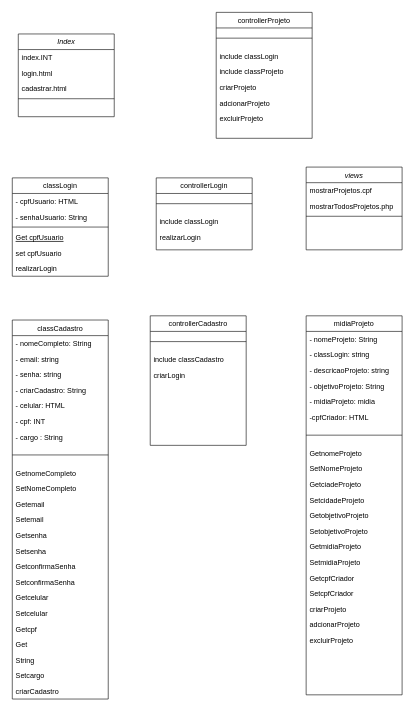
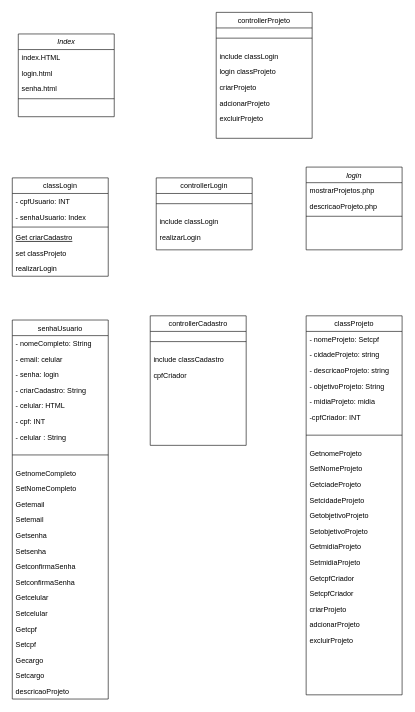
- <mxCell id="3" value="index.INT&#10;" style="text;align=left;verticalAlign=top;spacingLeft=4;spacingRight=4;overflow=hidden;rotatable=0;points=[[0,0.5],[1,0.5]];portConstraint=eastwest;" parent="2" vertex="1"><mxGeometry y="26" width="160" height="26" as="geometry" /></mxCell>
+ <mxCell id="3" value="index.HTML&#10;" style="text;align=left;verticalAlign=top;spacingLeft=4;spacingRight=4;overflow=hidden;rotatable=0;points=[[0,0.5],[1,0.5]];portConstraint=eastwest;" parent="2" vertex="1"><mxGeometry y="26" width="160" height="26" as="geometry" /></mxCell>
- <mxCell id="70" value="include classProjeto" style="text;align=left;verticalAlign=top;spacingLeft=4;spacingRight=4;overflow=hidden;rotatable=0;points=[[0,0.5],[1,0.5]];portConstraint=eastwest;" vertex="1" parent="67"><mxGeometry y="86" width="160" height="26" as="geometry" /></mxCell>
+ <mxCell id="70" value="login classProjeto" style="text;align=left;verticalAlign=top;spacingLeft=4;spacingRight=4;overflow=hidden;rotatable=0;points=[[0,0.5],[1,0.5]];portConstraint=eastwest;" vertex="1" parent="67"><mxGeometry y="86" width="160" height="26" as="geometry" /></mxCell>
- <mxCell id="5" value="cadastrar.html" style="text;align=left;verticalAlign=top;spacingLeft=4;spacingRight=4;overflow=hidden;rotatable=0;points=[[0,0.5],[1,0.5]];portConstraint=eastwest;" vertex="1" parent="2"><mxGeometry y="78" width="160" height="26" as="geometry" /></mxCell>
+ <mxCell id="5" value="senha.html" style="text;align=left;verticalAlign=top;spacingLeft=4;spacingRight=4;overflow=hidden;rotatable=0;points=[[0,0.5],[1,0.5]];portConstraint=eastwest;" vertex="1" parent="2"><mxGeometry y="78" width="160" height="26" as="geometry" /></mxCell>
- <mxCell id="74" value="views" style="swimlane;fontStyle=2;align=center;verticalAlign=top;childLayout=stackLayout;horizontal=1;startSize=26;horizontalStack=0;resizeParent=1;resizeLast=0;collapsible=1;marginBottom=0;rounded=0;shadow=0;strokeWidth=1;" vertex="1" parent="1"><mxGeometry x="510" y="278" width="160" height="138" as="geometry"><mxRectangle x="230" y="140" width="160" height="26" as="alternateBounds" /></mxGeometry></mxCell>
+ <mxCell id="74" value="login" style="swimlane;fontStyle=2;align=center;verticalAlign=top;childLayout=stackLayout;horizontal=1;startSize=26;horizontalStack=0;resizeParent=1;resizeLast=0;collapsible=1;marginBottom=0;rounded=0;shadow=0;strokeWidth=1;" vertex="1" parent="1"><mxGeometry x="510" y="278" width="160" height="138" as="geometry"><mxRectangle x="230" y="140" width="160" height="26" as="alternateBounds" /></mxGeometry></mxCell>
- <mxCell id="75" value="mostrarProjetos.cpf" style="text;align=left;verticalAlign=top;spacingLeft=4;spacingRight=4;overflow=hidden;rotatable=0;points=[[0,0.5],[1,0.5]];portConstraint=eastwest;" vertex="1" parent="74"><mxGeometry y="26" width="160" height="26" as="geometry" /></mxCell>
+ <mxCell id="75" value="mostrarProjetos.php" style="text;align=left;verticalAlign=top;spacingLeft=4;spacingRight=4;overflow=hidden;rotatable=0;points=[[0,0.5],[1,0.5]];portConstraint=eastwest;" vertex="1" parent="74"><mxGeometry y="26" width="160" height="26" as="geometry" /></mxCell>
- <mxCell id="8" value="- cpfUsuario: HTML" style="text;align=left;verticalAlign=top;spacingLeft=4;spacingRight=4;overflow=hidden;rotatable=0;points=[[0,0.5],[1,0.5]];portConstraint=eastwest;" parent="7" vertex="1"><mxGeometry y="26" width="160" height="26" as="geometry" /></mxCell>
+ <mxCell id="8" value="- cpfUsuario: INT" style="text;align=left;verticalAlign=top;spacingLeft=4;spacingRight=4;overflow=hidden;rotatable=0;points=[[0,0.5],[1,0.5]];portConstraint=eastwest;" parent="7" vertex="1"><mxGeometry y="26" width="160" height="26" as="geometry" /></mxCell>
- <mxCell id="76" value="mostrarTodosProjetos.php" style="text;align=left;verticalAlign=top;spacingLeft=4;spacingRight=4;overflow=hidden;rotatable=0;points=[[0,0.5],[1,0.5]];portConstraint=eastwest;" vertex="1" parent="74"><mxGeometry y="52" width="160" height="26" as="geometry" /></mxCell>
+ <mxCell id="76" value="descricaoProjeto.php" style="text;align=left;verticalAlign=top;spacingLeft=4;spacingRight=4;overflow=hidden;rotatable=0;points=[[0,0.5],[1,0.5]];portConstraint=eastwest;" vertex="1" parent="74"><mxGeometry y="52" width="160" height="26" as="geometry" /></mxCell>
- <mxCell id="9" value="- senhaUsuario: String " style="text;align=left;verticalAlign=top;spacingLeft=4;spacingRight=4;overflow=hidden;rotatable=0;points=[[0,0.5],[1,0.5]];portConstraint=eastwest;rounded=0;shadow=0;html=0;" parent="7" vertex="1"><mxGeometry y="52" width="160" height="26" as="geometry" /></mxCell>
+ <mxCell id="9" value="- senhaUsuario: Index " style="text;align=left;verticalAlign=top;spacingLeft=4;spacingRight=4;overflow=hidden;rotatable=0;points=[[0,0.5],[1,0.5]];portConstraint=eastwest;rounded=0;shadow=0;html=0;" parent="7" vertex="1"><mxGeometry y="52" width="160" height="26" as="geometry" /></mxCell>
- <mxCell id="11" value="Get cpfUsuario" style="text;align=left;verticalAlign=top;spacingLeft=4;spacingRight=4;overflow=hidden;rotatable=0;points=[[0,0.5],[1,0.5]];portConstraint=eastwest;fontStyle=4;strokeColor=none;" parent="7" vertex="1"><mxGeometry y="86" width="160" height="26" as="geometry" /></mxCell>
+ <mxCell id="11" value="Get criarCadastro" style="text;align=left;verticalAlign=top;spacingLeft=4;spacingRight=4;overflow=hidden;rotatable=0;points=[[0,0.5],[1,0.5]];portConstraint=eastwest;fontStyle=4;strokeColor=none;" parent="7" vertex="1"><mxGeometry y="86" width="160" height="26" as="geometry" /></mxCell>
- <mxCell id="12" value="set cpfUsuario" style="text;align=left;verticalAlign=top;spacingLeft=4;spacingRight=4;overflow=hidden;rotatable=0;points=[[0,0.5],[1,0.5]];portConstraint=eastwest;" parent="7" vertex="1"><mxGeometry y="112" width="160" height="26" as="geometry" /></mxCell>
+ <mxCell id="12" value="set classProjeto" style="text;align=left;verticalAlign=top;spacingLeft=4;spacingRight=4;overflow=hidden;rotatable=0;points=[[0,0.5],[1,0.5]];portConstraint=eastwest;" parent="7" vertex="1"><mxGeometry y="112" width="160" height="26" as="geometry" /></mxCell>
- <mxCell id="46" value="midiaProjeto" style="swimlane;fontStyle=0;align=center;verticalAlign=top;childLayout=stackLayout;horizontal=1;startSize=26;horizontalStack=0;resizeParent=1;resizeLast=0;collapsible=1;marginBottom=0;rounded=0;shadow=0;strokeWidth=1;" parent="1" vertex="1"><mxGeometry x="510" y="526" width="160" height="632" as="geometry"><mxRectangle x="70" y="510" width="160" height="26" as="alternateBounds" /></mxGeometry></mxCell>
+ <mxCell id="46" value="classProjeto" style="swimlane;fontStyle=0;align=center;verticalAlign=top;childLayout=stackLayout;horizontal=1;startSize=26;horizontalStack=0;resizeParent=1;resizeLast=0;collapsible=1;marginBottom=0;rounded=0;shadow=0;strokeWidth=1;" parent="1" vertex="1"><mxGeometry x="510" y="526" width="160" height="632" as="geometry"><mxRectangle x="70" y="510" width="160" height="26" as="alternateBounds" /></mxGeometry></mxCell>
- <mxCell id="22" value="classCadastro" style="swimlane;fontStyle=0;align=center;verticalAlign=top;childLayout=stackLayout;horizontal=1;startSize=26;horizontalStack=0;resizeParent=1;resizeLast=0;collapsible=1;marginBottom=0;rounded=0;shadow=0;strokeWidth=1;" parent="1" vertex="1"><mxGeometry x="20" y="533" width="160" height="632" as="geometry"><mxRectangle x="70" y="510" width="160" height="26" as="alternateBounds" /></mxGeometry></mxCell>
+ <mxCell id="22" value="senhaUsuario" style="swimlane;fontStyle=0;align=center;verticalAlign=top;childLayout=stackLayout;horizontal=1;startSize=26;horizontalStack=0;resizeParent=1;resizeLast=0;collapsible=1;marginBottom=0;rounded=0;shadow=0;strokeWidth=1;" parent="1" vertex="1"><mxGeometry x="20" y="533" width="160" height="632" as="geometry"><mxRectangle x="70" y="510" width="160" height="26" as="alternateBounds" /></mxGeometry></mxCell>
- <mxCell id="47" value="- nomeProjeto: String" style="text;align=left;verticalAlign=top;spacingLeft=4;spacingRight=4;overflow=hidden;rotatable=0;points=[[0,0.5],[1,0.5]];portConstraint=eastwest;" parent="46" vertex="1"><mxGeometry y="26" width="160" height="26" as="geometry" /></mxCell>
+ <mxCell id="47" value="- nomeProjeto: Setcpf" style="text;align=left;verticalAlign=top;spacingLeft=4;spacingRight=4;overflow=hidden;rotatable=0;points=[[0,0.5],[1,0.5]];portConstraint=eastwest;" parent="46" vertex="1"><mxGeometry y="26" width="160" height="26" as="geometry" /></mxCell>
- <mxCell id="48" value="- classLogin: string" style="text;align=left;verticalAlign=top;spacingLeft=4;spacingRight=4;overflow=hidden;rotatable=0;points=[[0,0.5],[1,0.5]];portConstraint=eastwest;" parent="46" vertex="1"><mxGeometry y="52" width="160" height="26" as="geometry" /></mxCell>
+ <mxCell id="48" value="- cidadeProjeto: string" style="text;align=left;verticalAlign=top;spacingLeft=4;spacingRight=4;overflow=hidden;rotatable=0;points=[[0,0.5],[1,0.5]];portConstraint=eastwest;" parent="46" vertex="1"><mxGeometry y="52" width="160" height="26" as="geometry" /></mxCell>
- <mxCell id="24" value="- email: string" style="text;align=left;verticalAlign=top;spacingLeft=4;spacingRight=4;overflow=hidden;rotatable=0;points=[[0,0.5],[1,0.5]];portConstraint=eastwest;" parent="22" vertex="1"><mxGeometry y="52" width="160" height="26" as="geometry" /></mxCell>
+ <mxCell id="24" value="- email: celular" style="text;align=left;verticalAlign=top;spacingLeft=4;spacingRight=4;overflow=hidden;rotatable=0;points=[[0,0.5],[1,0.5]];portConstraint=eastwest;" parent="22" vertex="1"><mxGeometry y="52" width="160" height="26" as="geometry" /></mxCell>
- <mxCell id="25" value="- senha: string" style="text;align=left;verticalAlign=top;spacingLeft=4;spacingRight=4;overflow=hidden;rotatable=0;points=[[0,0.5],[1,0.5]];portConstraint=eastwest;" parent="22" vertex="1"><mxGeometry y="78" width="160" height="26" as="geometry" /></mxCell>
+ <mxCell id="25" value="- senha: login" style="text;align=left;verticalAlign=top;spacingLeft=4;spacingRight=4;overflow=hidden;rotatable=0;points=[[0,0.5],[1,0.5]];portConstraint=eastwest;" parent="22" vertex="1"><mxGeometry y="78" width="160" height="26" as="geometry" /></mxCell>
- <mxCell id="21" value="criarLogin" style="text;align=left;verticalAlign=top;spacingLeft=4;spacingRight=4;overflow=hidden;rotatable=0;points=[[0,0.5],[1,0.5]];portConstraint=eastwest;" parent="18" vertex="1"><mxGeometry y="86" width="160" height="26" as="geometry" /></mxCell>
+ <mxCell id="21" value="cpfCriador" style="text;align=left;verticalAlign=top;spacingLeft=4;spacingRight=4;overflow=hidden;rotatable=0;points=[[0,0.5],[1,0.5]];portConstraint=eastwest;" parent="18" vertex="1"><mxGeometry y="86" width="160" height="26" as="geometry" /></mxCell>
- <mxCell id="52" value="-cpfCriador: HTML" style="text;align=left;verticalAlign=top;spacingLeft=4;spacingRight=4;overflow=hidden;rotatable=0;points=[[0,0.5],[1,0.5]];portConstraint=eastwest;" parent="46" vertex="1"><mxGeometry y="156" width="160" height="26" as="geometry" /></mxCell>
+ <mxCell id="52" value="-cpfCriador: INT" style="text;align=left;verticalAlign=top;spacingLeft=4;spacingRight=4;overflow=hidden;rotatable=0;points=[[0,0.5],[1,0.5]];portConstraint=eastwest;" parent="46" vertex="1"><mxGeometry y="156" width="160" height="26" as="geometry" /></mxCell>
- <mxCell id="29" value="- cargo : String" style="text;align=left;verticalAlign=top;spacingLeft=4;spacingRight=4;overflow=hidden;rotatable=0;points=[[0,0.5],[1,0.5]];portConstraint=eastwest;" parent="22" vertex="1"><mxGeometry y="182" width="160" height="26" as="geometry" /></mxCell>
+ <mxCell id="29" value="- celular : String" style="text;align=left;verticalAlign=top;spacingLeft=4;spacingRight=4;overflow=hidden;rotatable=0;points=[[0,0.5],[1,0.5]];portConstraint=eastwest;" parent="22" vertex="1"><mxGeometry y="182" width="160" height="26" as="geometry" /></mxCell>
- <mxCell id="42" value="Get" style="text;align=left;verticalAlign=top;spacingLeft=4;spacingRight=4;overflow=hidden;rotatable=0;points=[[0,0.5],[1,0.5]];portConstraint=eastwest;" parent="22" vertex="1"><mxGeometry y="528" width="160" height="26" as="geometry" /></mxCell>
+ <mxCell id="42" value="Setcpf" style="text;align=left;verticalAlign=top;spacingLeft=4;spacingRight=4;overflow=hidden;rotatable=0;points=[[0,0.5],[1,0.5]];portConstraint=eastwest;" parent="22" vertex="1"><mxGeometry y="528" width="160" height="26" as="geometry" /></mxCell>
- <mxCell id="43" value="String" style="text;align=left;verticalAlign=top;spacingLeft=4;spacingRight=4;overflow=hidden;rotatable=0;points=[[0,0.5],[1,0.5]];portConstraint=eastwest;" parent="22" vertex="1"><mxGeometry y="554" width="160" height="26" as="geometry" /></mxCell>
+ <mxCell id="43" value="Gecargo" style="text;align=left;verticalAlign=top;spacingLeft=4;spacingRight=4;overflow=hidden;rotatable=0;points=[[0,0.5],[1,0.5]];portConstraint=eastwest;" parent="22" vertex="1"><mxGeometry y="554" width="160" height="26" as="geometry" /></mxCell>
- <mxCell id="45" value="criarCadastro" style="text;align=left;verticalAlign=top;spacingLeft=4;spacingRight=4;overflow=hidden;rotatable=0;points=[[0,0.5],[1,0.5]];portConstraint=eastwest;" parent="22" vertex="1"><mxGeometry y="606" width="160" height="26" as="geometry" /></mxCell>
+ <mxCell id="45" value="descricaoProjeto" style="text;align=left;verticalAlign=top;spacingLeft=4;spacingRight=4;overflow=hidden;rotatable=0;points=[[0,0.5],[1,0.5]];portConstraint=eastwest;" parent="22" vertex="1"><mxGeometry y="606" width="160" height="26" as="geometry" /></mxCell>
